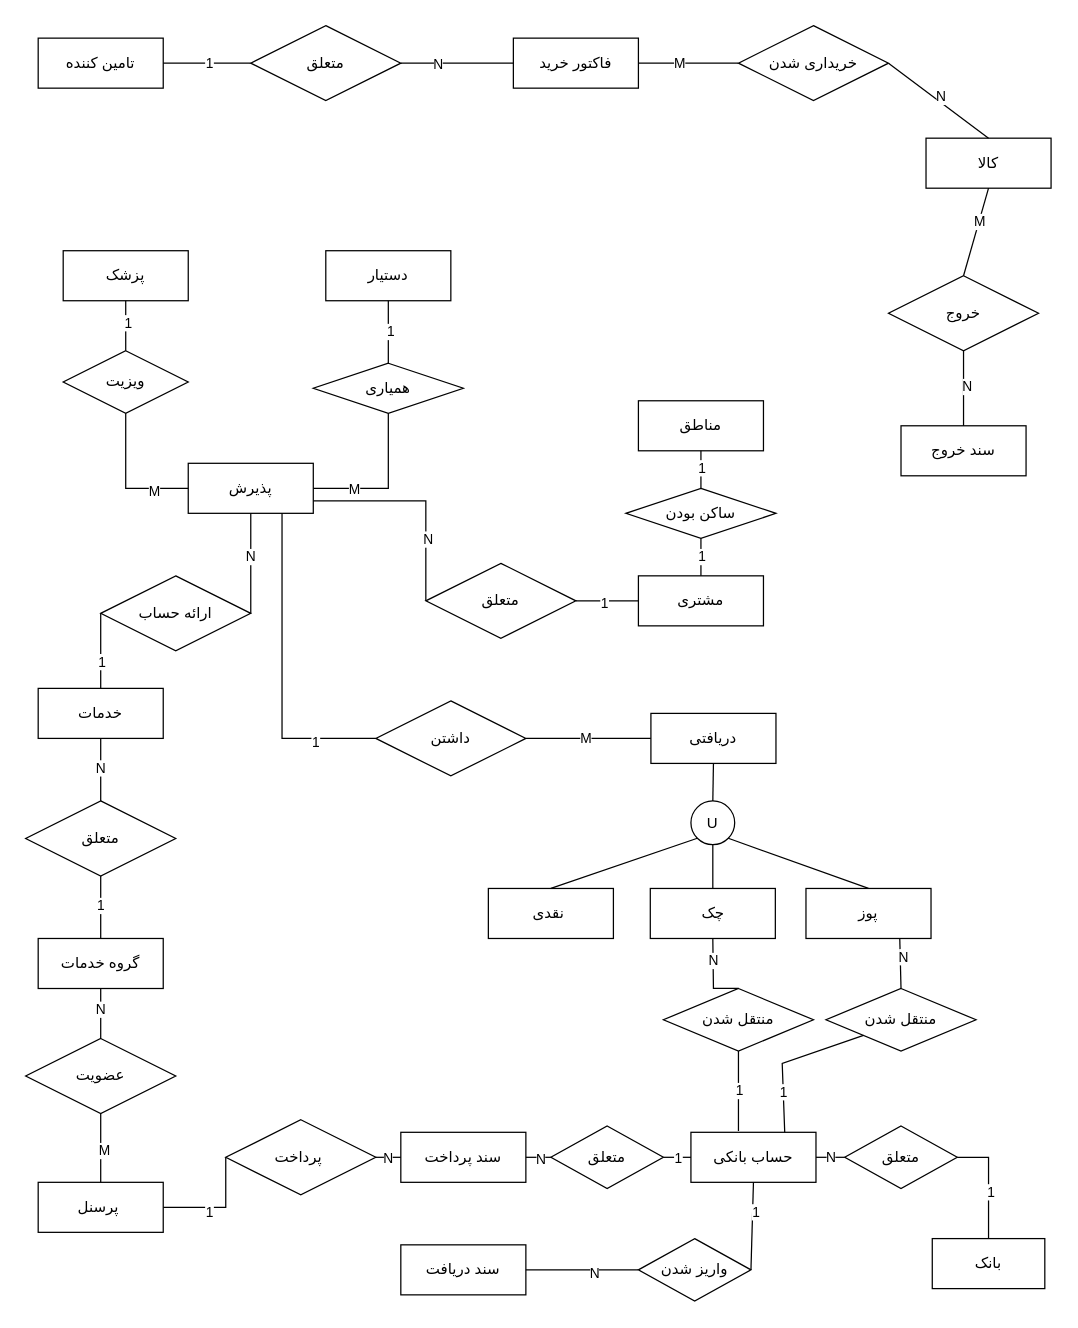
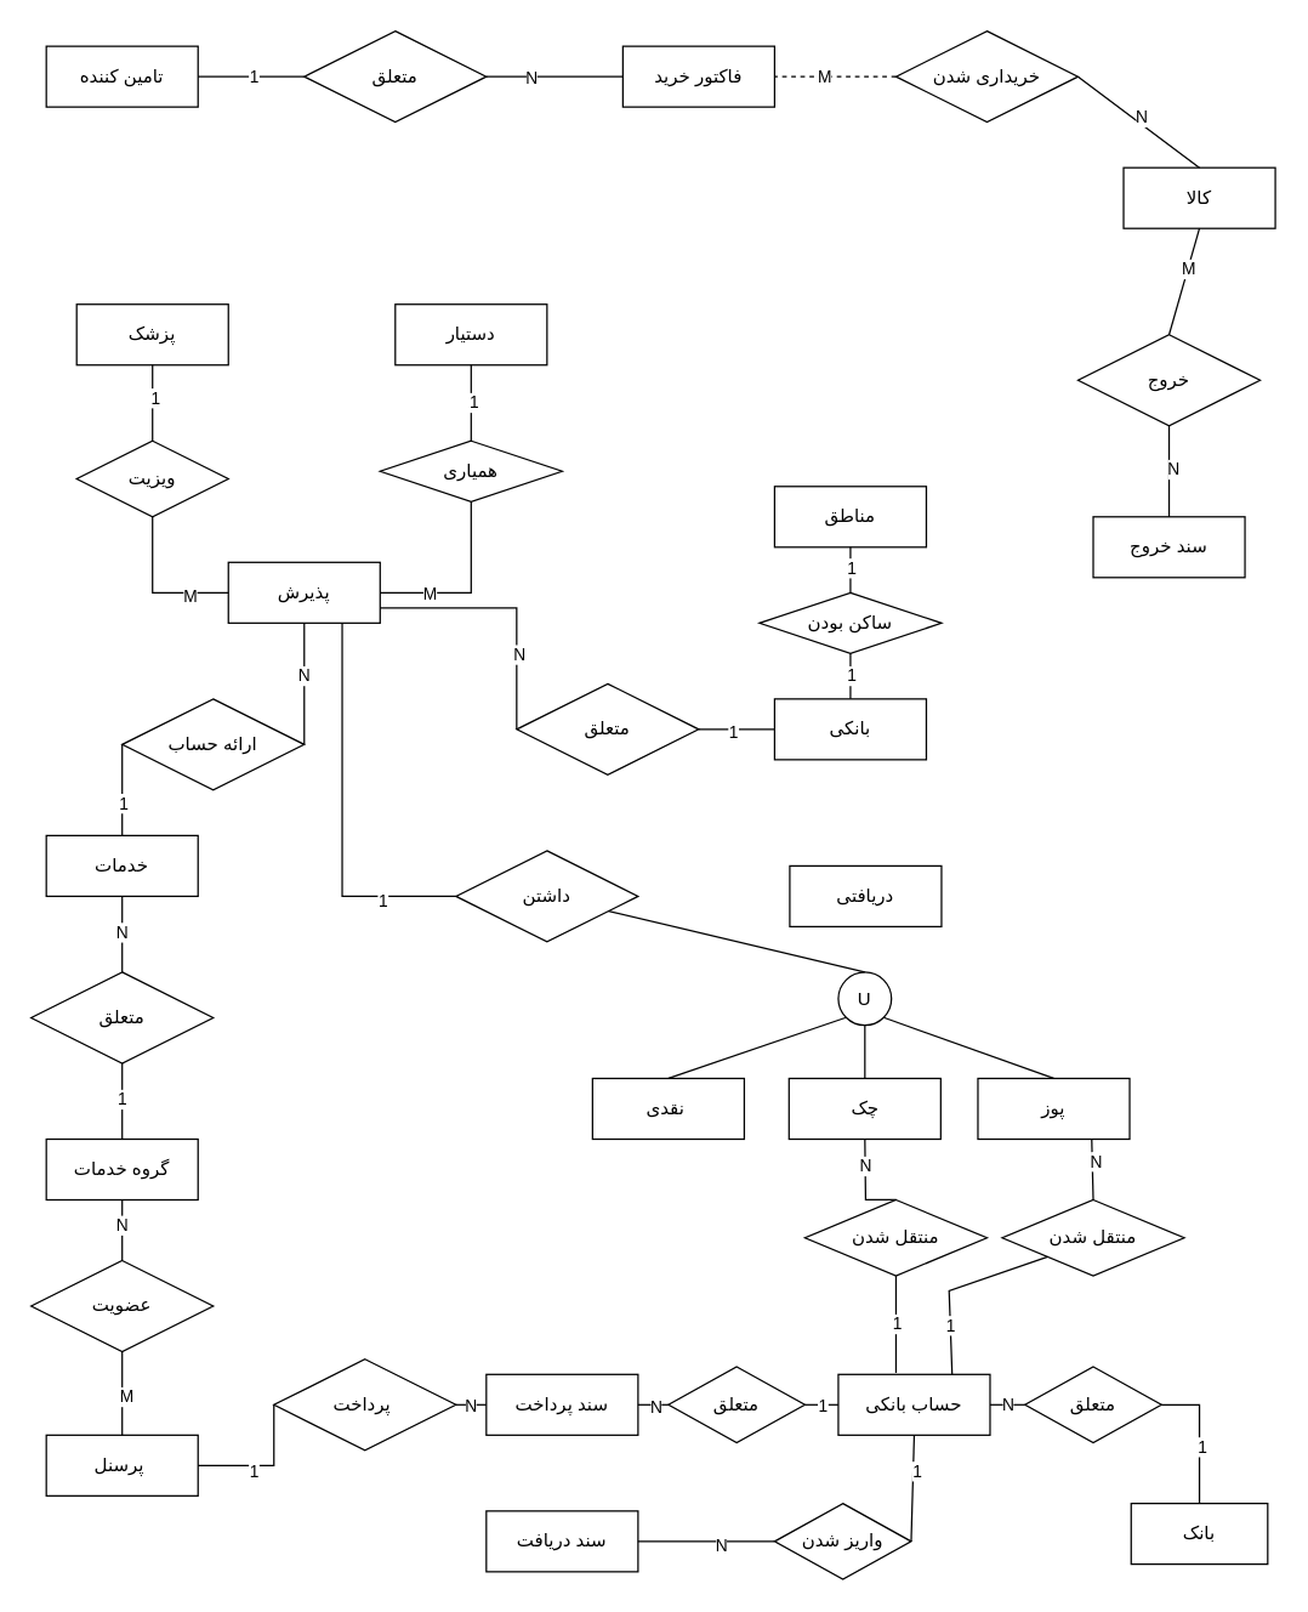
- <mxCell id="11" value="" style="endArrow=none;html=1;rounded=0;entryX=1;entryY=0.5;entryDx=0;entryDy=0;exitX=0;exitY=0.5;exitDx=0;exitDy=0;" parent="1" source="15" target="3" edge="1"><mxGeometry width="50" height="50" relative="1" as="geometry"><mxPoint x="480" y="0" as="sourcePoint" /><mxPoint x="150" y="-10" as="targetPoint" /></mxGeometry></mxCell>
+ <mxCell id="11" value="" style="endArrow=none;html=1;rounded=0;entryX=1;entryY=0.5;entryDx=0;entryDy=0;exitX=0;exitY=0.5;exitDx=0;exitDy=0;dashed=1;" parent="1" source="15" target="3" edge="1"><mxGeometry width="50" height="50" relative="1" as="geometry"><mxPoint x="480" y="0" as="sourcePoint" /><mxPoint x="150" y="-10" as="targetPoint" /></mxGeometry></mxCell>
- <mxCell id="36" value="ویزیت" style="shape=rhombus;perimeter=rhombusPerimeter;whiteSpace=wrap;html=1;align=center;" parent="1" vertex="1"><mxGeometry x="50" y="280" width="100" height="50" as="geometry" /></mxCell>
+ <mxCell id="36" value="ویزیت" style="shape=rhombus;perimeter=rhombusPerimeter;whiteSpace=wrap;html=1;align=center;" parent="1" vertex="1"><mxGeometry x="50" y="290" width="100" height="50" as="geometry" /></mxCell>
- <mxCell id="49" value="مشتری" style="whiteSpace=wrap;html=1;align=center;" parent="1" vertex="1"><mxGeometry x="510" y="460" width="100" height="40" as="geometry" /></mxCell>
+ <mxCell id="49" value="بانکی" style="whiteSpace=wrap;html=1;align=center;" parent="1" vertex="1"><mxGeometry x="510" y="460" width="100" height="40" as="geometry" /></mxCell>
- <mxCell id="62" value="" style="endArrow=none;html=1;rounded=0;entryX=0;entryY=0.5;entryDx=0;entryDy=0;exitX=1;exitY=0.5;exitDx=0;exitDy=0;" parent="1" source="60" target="61" edge="1"><mxGeometry width="50" height="50" relative="1" as="geometry"><mxPoint x="430" y="690" as="sourcePoint" /><mxPoint x="480" y="640" as="targetPoint" /></mxGeometry></mxCell>
- <mxCell id="63" value="M" style="edgeLabel;html=1;align=center;verticalAlign=middle;resizable=0;points=[];" parent="62" vertex="1" connectable="0"><mxGeometry x="-0.059" y="1" relative="1" as="geometry"><mxPoint as="offset" /></mxGeometry></mxCell>
- <mxCell id="65" value="" style="endArrow=none;html=1;rounded=0;entryX=0.5;entryY=1;entryDx=0;entryDy=0;exitX=0.5;exitY=0;exitDx=0;exitDy=0;" parent="1" source="64" target="61" edge="1"><mxGeometry width="50" height="50" relative="1" as="geometry"><mxPoint x="470" y="680" as="sourcePoint" /><mxPoint x="520" y="630" as="targetPoint" /></mxGeometry></mxCell>
+ <mxCell id="65" value="" style="endArrow=none;html=1;rounded=0;exitX=0.5;exitY=0;exitDx=0;exitDy=0;" parent="1" source="64" target="60" edge="1"><mxGeometry width="50" height="50" relative="1" as="geometry"><mxPoint x="470" y="680" as="sourcePoint" /><mxPoint x="520" y="630" as="targetPoint" /></mxGeometry></mxCell>
